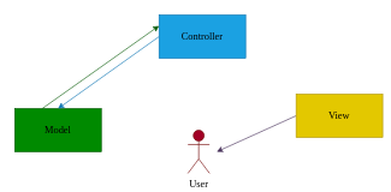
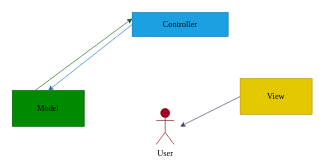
- <mxCell id="5" value="&lt;font style=&quot;font-size: 14px;&quot; face=&quot;Times New Roman&quot;&gt;Controller&lt;/font&gt;" style="rounded=0;whiteSpace=wrap;html=1;fillColor=#1ba1e2;fontColor=#000000;strokeColor=#006EAF;" vertex="1" parent="1"><mxGeometry x="220" y="20" width="120" height="60" as="geometry" /></mxCell>
+ <mxCell id="5" value="&lt;font style=&quot;font-size: 14px;&quot; face=&quot;Times New Roman&quot;&gt;Controller&lt;/font&gt;" style="rounded=0;whiteSpace=wrap;html=1;fillColor=#1ba1e2;fontColor=#000000;strokeColor=#006EAF;" vertex="1" parent="1"><mxGeometry x="220" y="20" width="160" height="40" as="geometry" /></mxCell>
- <mxCell id="7" value="&lt;font face=&quot;Times New Roman&quot; style=&quot;font-size: 14px;&quot;&gt;View&lt;/font&gt;" style="rounded=0;whiteSpace=wrap;html=1;fillColor=#e3c800;fontColor=#000000;strokeColor=#B09500;" vertex="1" parent="1"><mxGeometry x="410" y="130" width="120" height="60" as="geometry" /></mxCell>
+ <mxCell id="7" value="&lt;font face=&quot;Times New Roman&quot; style=&quot;font-size: 14px;&quot;&gt;View&lt;/font&gt;" style="rounded=0;whiteSpace=wrap;html=1;fillColor=#e3c800;fontColor=#000000;strokeColor=#B09500;" vertex="1" parent="1"><mxGeometry x="400" y="130" width="120" height="60" as="geometry" /></mxCell>
